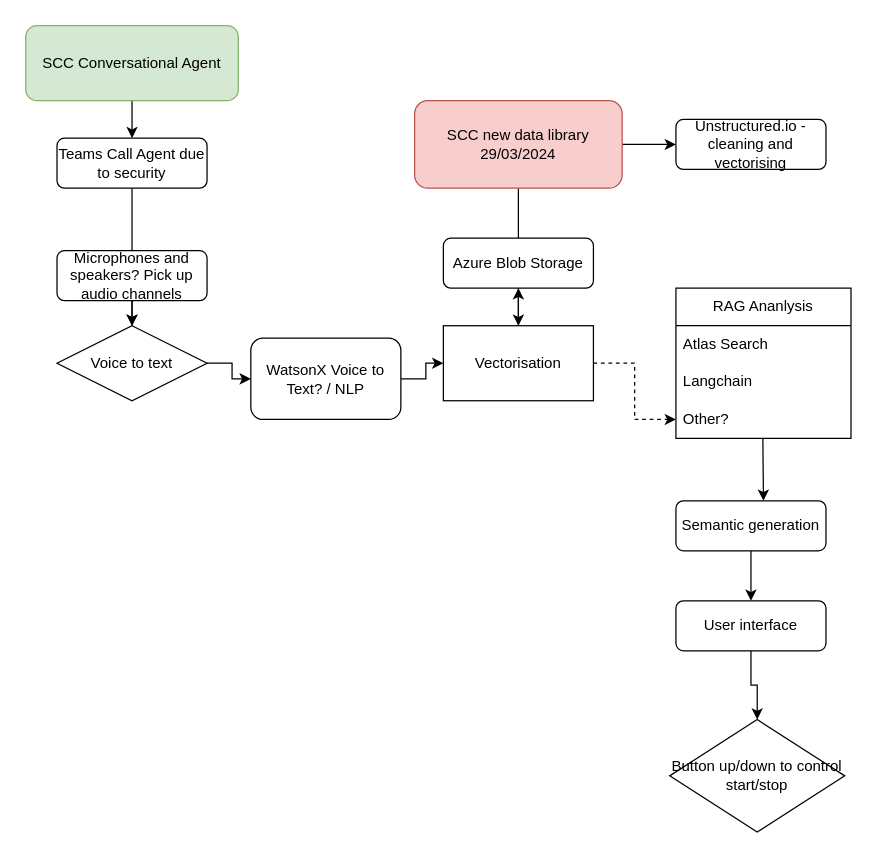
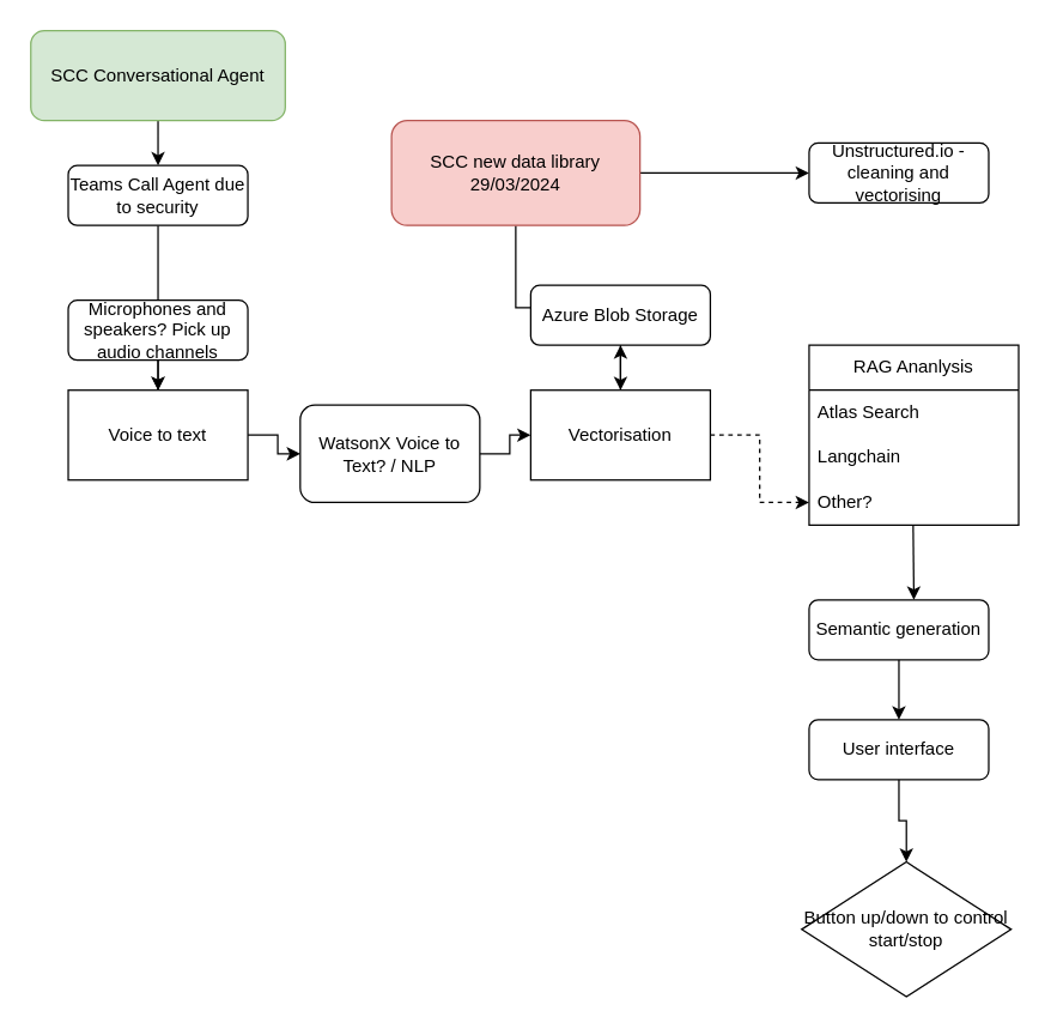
- <mxCell id="10" value="SCC new data library 29/03/2024" style="rounded=1;whiteSpace=wrap;html=1;fontSize=12;glass=0;strokeWidth=1;shadow=0;fillColor=#f8cecc;strokeColor=#b85450;" vertex="1" parent="1"><mxGeometry x="331" y="80" width="166" height="70" as="geometry" /></mxCell>
+ <mxCell id="10" value="SCC new data library 29/03/2024" style="rounded=1;whiteSpace=wrap;html=1;fontSize=12;glass=0;strokeWidth=1;shadow=0;fillColor=#f8cecc;strokeColor=#b85450;" vertex="1" parent="1"><mxGeometry x="261" y="80" width="166" height="70" as="geometry" /></mxCell>
- <mxCell id="28" value="Voice to text" style="rhombus;whiteSpace=wrap;html=1;" vertex="1" parent="1"><mxGeometry x="45" y="260" width="120" height="60" as="geometry" /></mxCell>
+ <mxCell id="28" value="Voice to text" style="rounded=0;whiteSpace=wrap;html=1;" vertex="1" parent="1"><mxGeometry x="45" y="260" width="120" height="60" as="geometry" /></mxCell>
